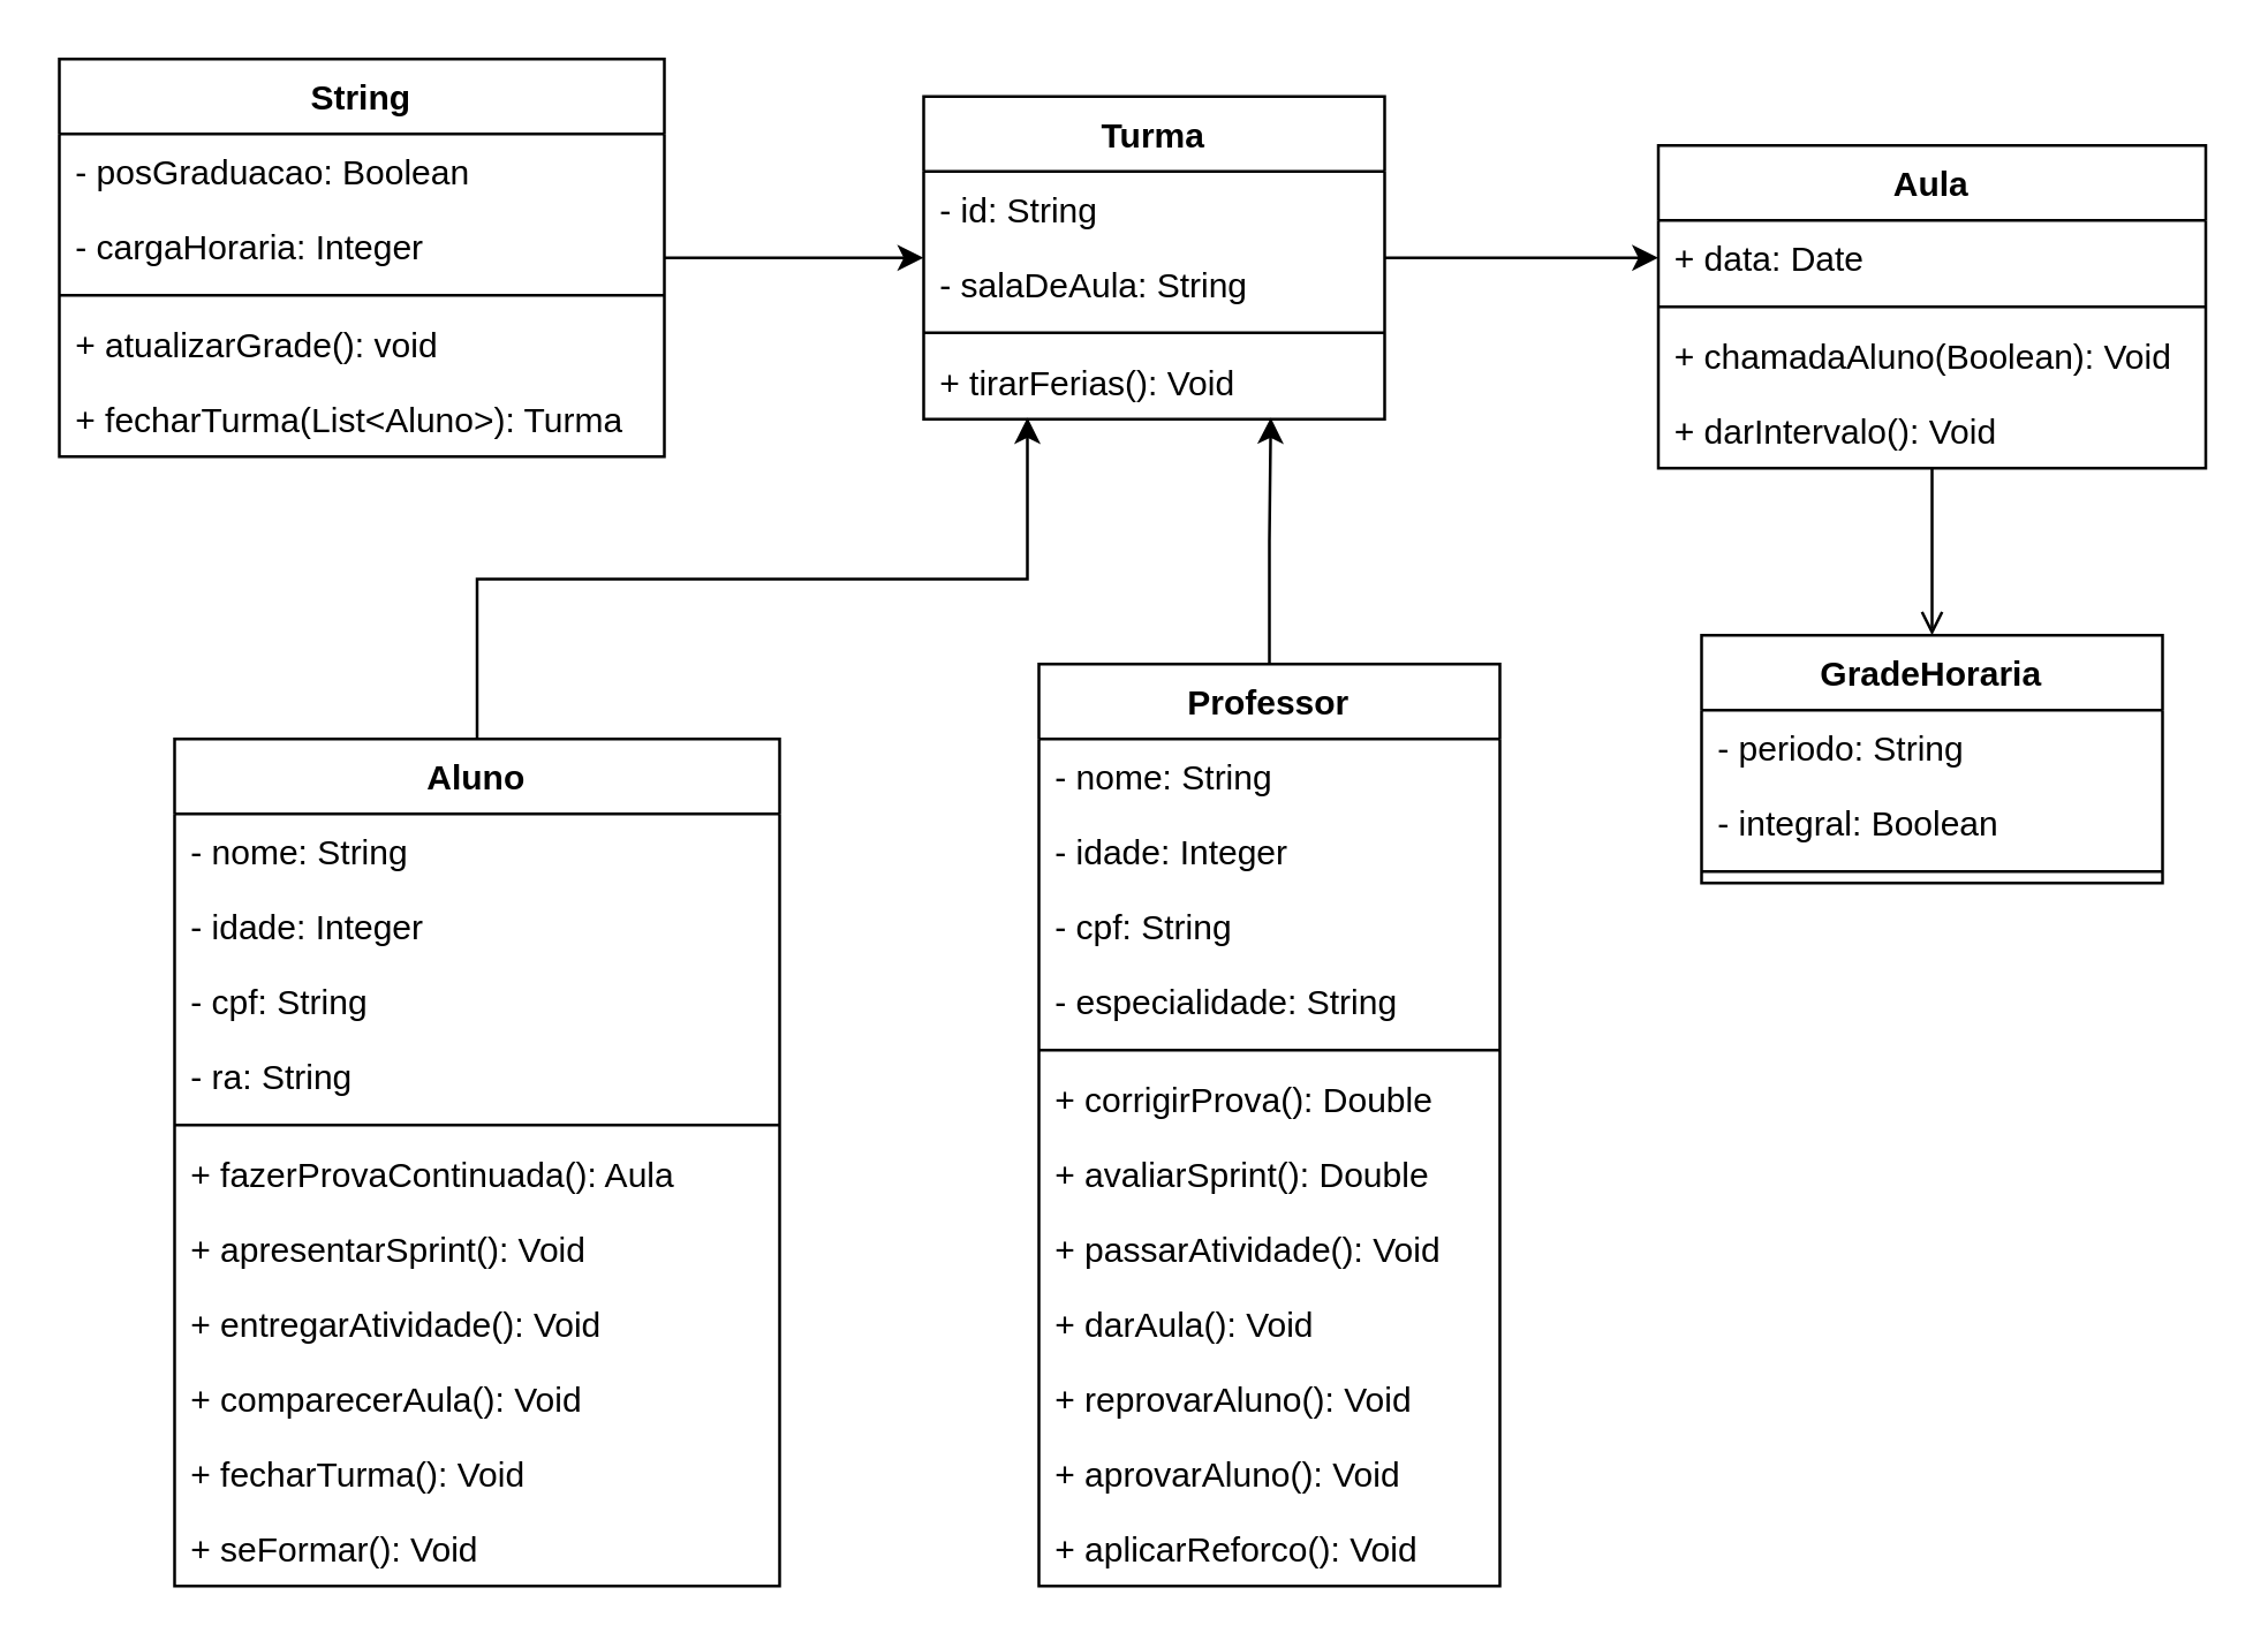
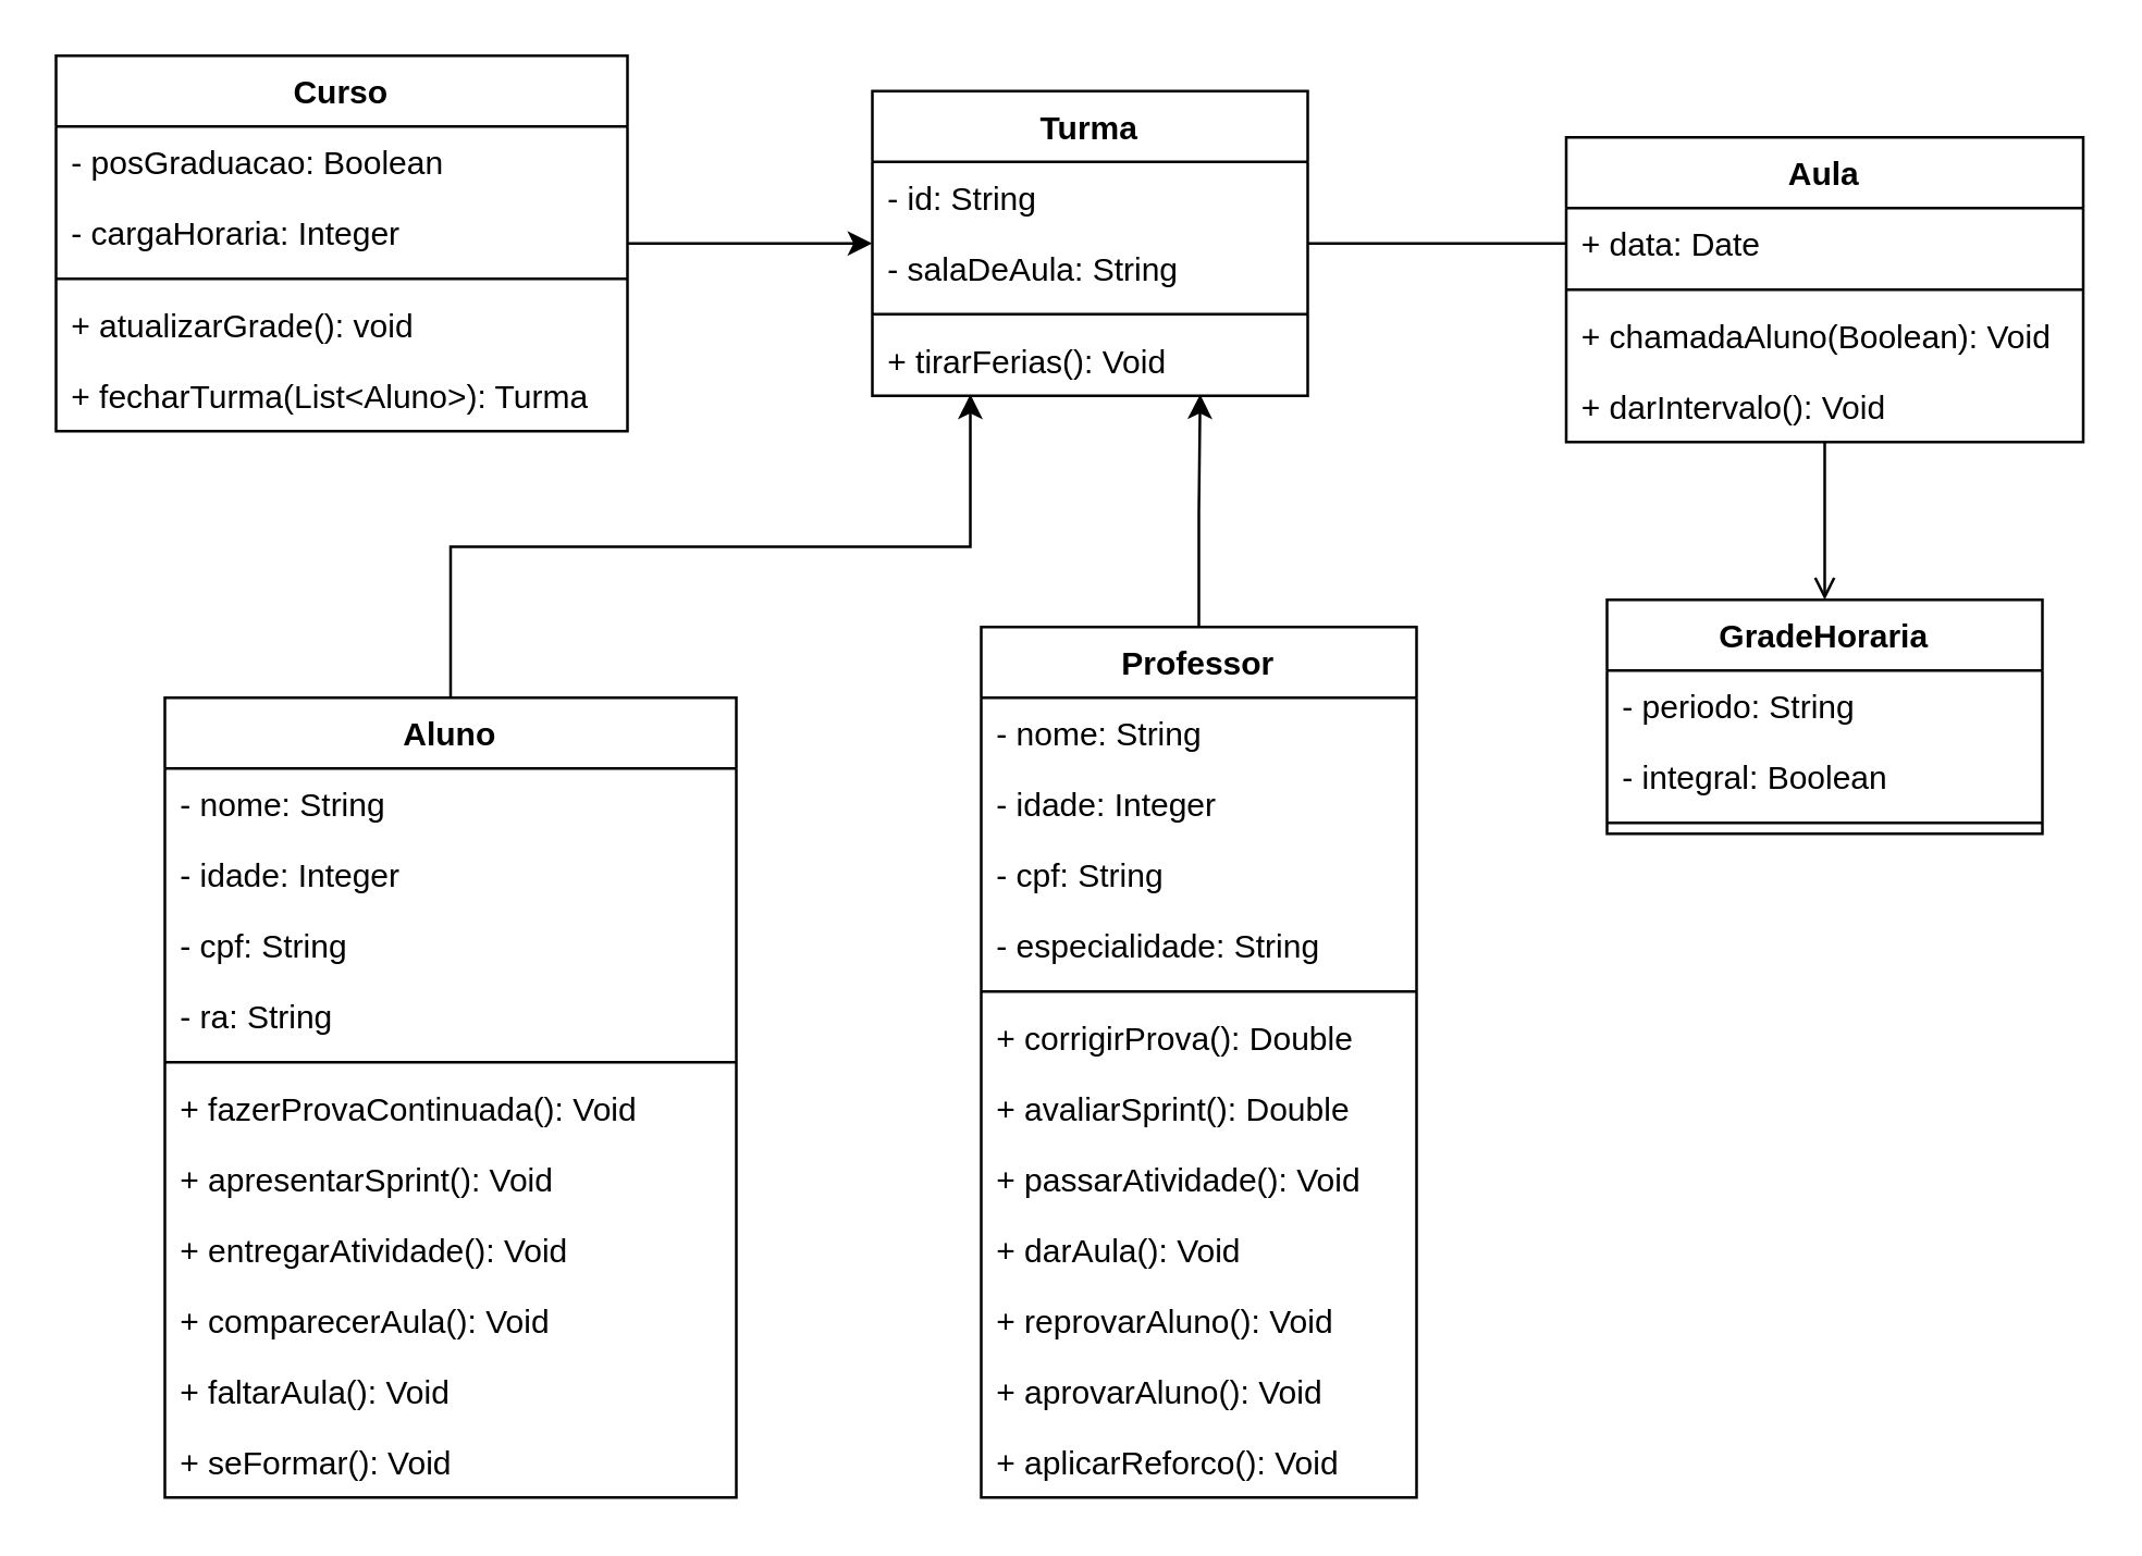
- <mxCell id="32" value="String" style="swimlane;fontStyle=1;align=center;verticalAlign=top;childLayout=stackLayout;horizontal=1;startSize=26;horizontalStack=0;resizeParent=1;resizeParentMax=0;resizeLast=0;collapsible=1;marginBottom=0;whiteSpace=wrap;html=1;" vertex="1" parent="1"><mxGeometry x="20" y="20" width="210" height="138" as="geometry" /></mxCell>
+ <mxCell id="32" value="Curso" style="swimlane;fontStyle=1;align=center;verticalAlign=top;childLayout=stackLayout;horizontal=1;startSize=26;horizontalStack=0;resizeParent=1;resizeParentMax=0;resizeLast=0;collapsible=1;marginBottom=0;whiteSpace=wrap;html=1;" vertex="1" parent="1"><mxGeometry x="20" y="20" width="210" height="138" as="geometry" /></mxCell>
- <mxCell id="19" style="edgeStyle=orthogonalEdgeStyle;rounded=0;orthogonalLoop=1;jettySize=auto;html=1;entryX=0;entryY=0.5;entryDx=0;entryDy=0;" edge="1" parent="1" source="20" target="27"><mxGeometry relative="1" as="geometry" /></mxCell>
+ <mxCell id="19" style="edgeStyle=orthogonalEdgeStyle;rounded=0;orthogonalLoop=1;jettySize=auto;html=1;entryX=0;entryY=0.5;entryDx=0;entryDy=0;endArrow=none;" edge="1" parent="1" source="20" target="27"><mxGeometry relative="1" as="geometry" /></mxCell>
- <mxCell id="13" value="+ fazerProvaContinuada(): Aula" style="text;strokeColor=none;fillColor=none;align=left;verticalAlign=top;spacingLeft=4;spacingRight=4;overflow=hidden;rotatable=0;points=[[0,0.5],[1,0.5]];portConstraint=eastwest;whiteSpace=wrap;html=1;" vertex="1" parent="7"><mxGeometry y="138" width="210" height="26" as="geometry" /></mxCell>
+ <mxCell id="13" value="+ fazerProvaContinuada(): Void" style="text;strokeColor=none;fillColor=none;align=left;verticalAlign=top;spacingLeft=4;spacingRight=4;overflow=hidden;rotatable=0;points=[[0,0.5],[1,0.5]];portConstraint=eastwest;whiteSpace=wrap;html=1;" vertex="1" parent="7"><mxGeometry y="138" width="210" height="26" as="geometry" /></mxCell>
- <mxCell id="17" value="+ fecharTurma(): Void" style="text;strokeColor=none;fillColor=none;align=left;verticalAlign=top;spacingLeft=4;spacingRight=4;overflow=hidden;rotatable=0;points=[[0,0.5],[1,0.5]];portConstraint=eastwest;whiteSpace=wrap;html=1;" vertex="1" parent="7"><mxGeometry y="242" width="210" height="26" as="geometry" /></mxCell>
+ <mxCell id="17" value="+ faltarAula(): Void" style="text;strokeColor=none;fillColor=none;align=left;verticalAlign=top;spacingLeft=4;spacingRight=4;overflow=hidden;rotatable=0;points=[[0,0.5],[1,0.5]];portConstraint=eastwest;whiteSpace=wrap;html=1;" vertex="1" parent="7"><mxGeometry y="242" width="210" height="26" as="geometry" /></mxCell>
